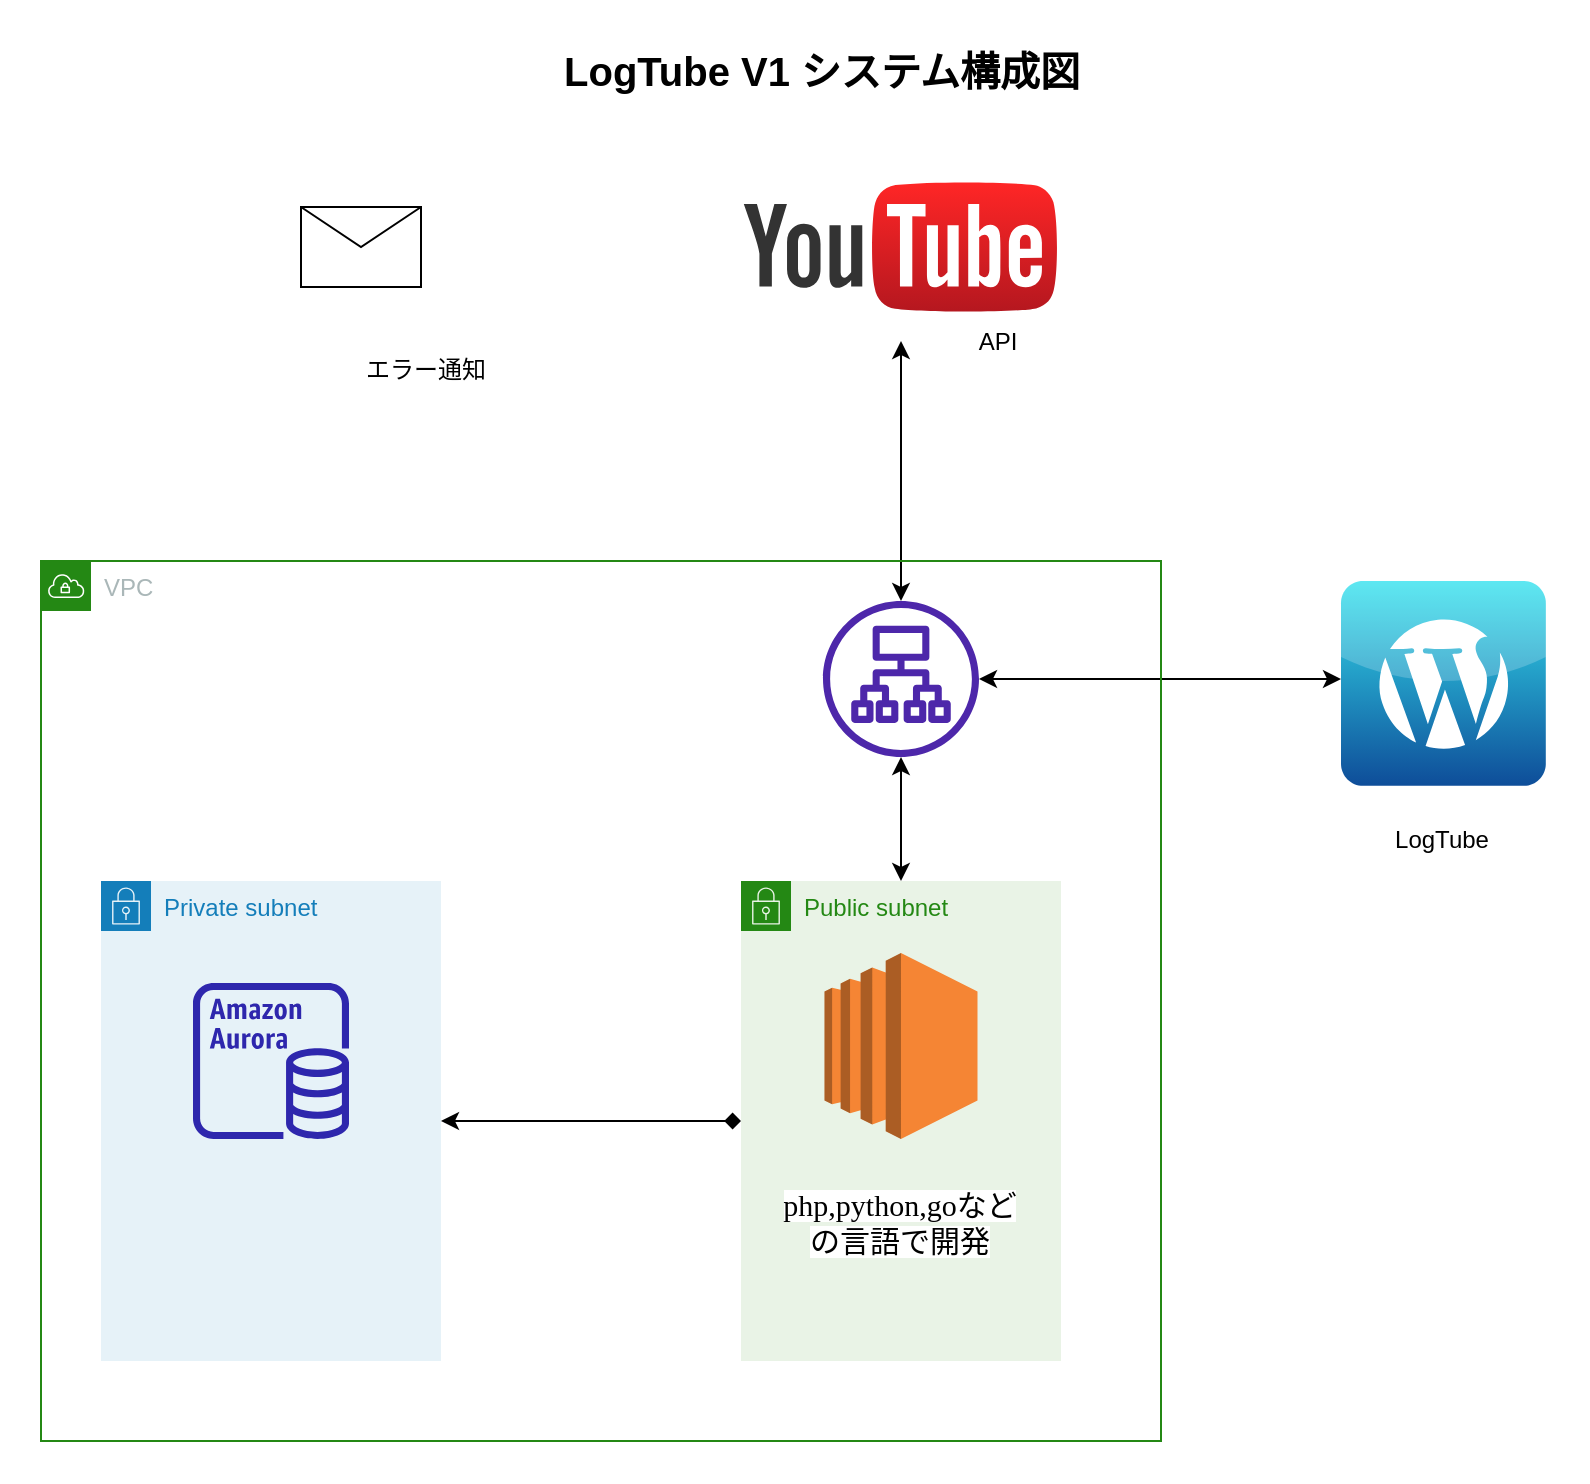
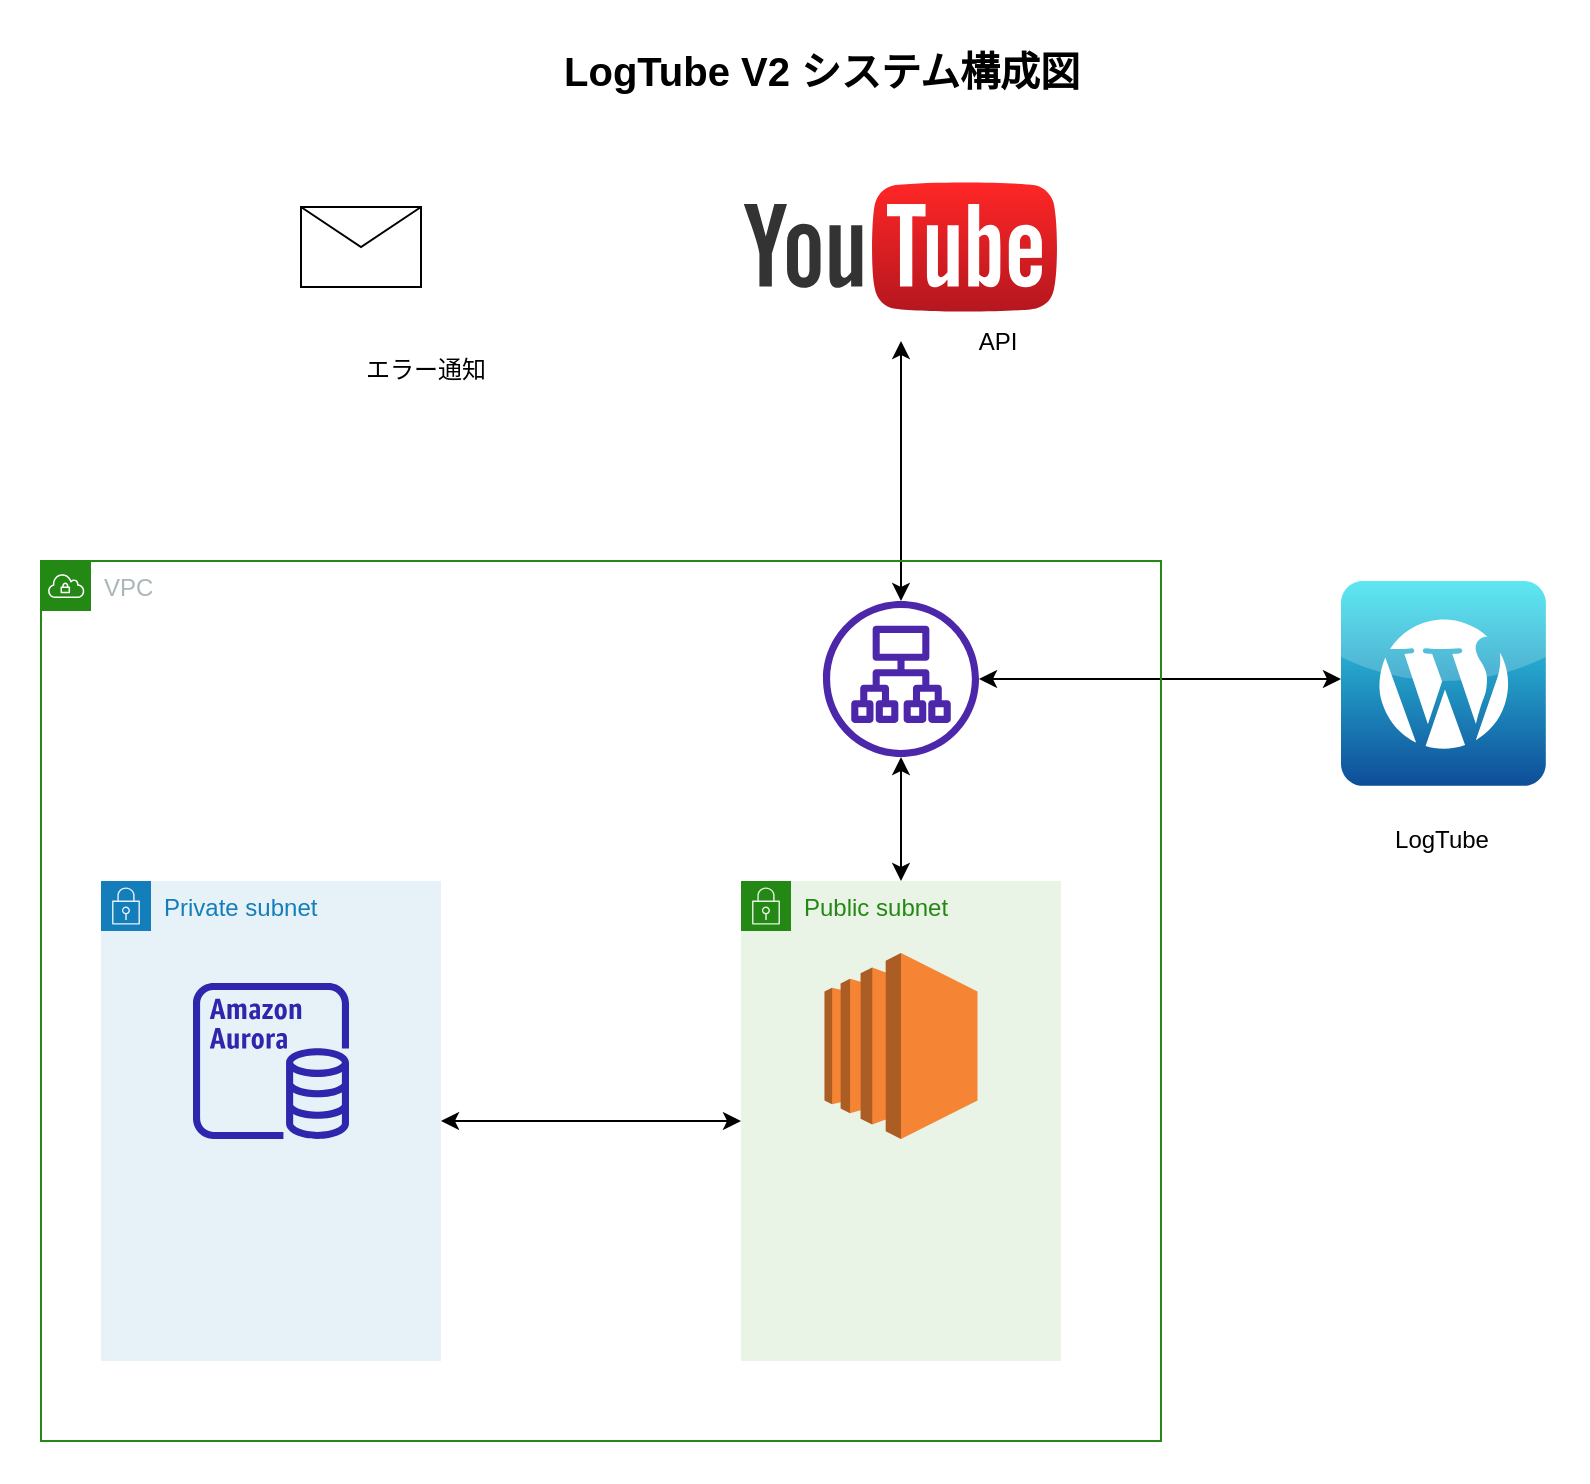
- <mxCell id="20" value="LogTube V1 システム構成図" style="text;html=1;strokeColor=none;fillColor=none;align=center;verticalAlign=middle;whiteSpace=wrap;rounded=0;fontSize=20;fontStyle=1" vertex="1" parent="1"><mxGeometry x="266" y="20" width="290" height="30" as="geometry" /></mxCell>
+ <mxCell id="20" value="LogTube V2 システム構成図" style="text;html=1;strokeColor=none;fillColor=none;align=center;verticalAlign=middle;whiteSpace=wrap;rounded=0;fontSize=20;fontStyle=1" vertex="1" parent="1"><mxGeometry x="266" y="20" width="290" height="30" as="geometry" /></mxCell>
- <mxCell id="10" value="" style="endArrow=diamond;startArrow=classic;html=1;rounded=0;exitX=1;exitY=0.5;exitDx=0;exitDy=0;entryX=0;entryY=0.5;entryDx=0;entryDy=0;" edge="1" parent="1" source="8" target="2"><mxGeometry width="50" height="50" relative="1" as="geometry"><mxPoint x="460" y="800" as="sourcePoint" /><mxPoint x="510" y="750" as="targetPoint" /></mxGeometry></mxCell>
+ <mxCell id="10" value="" style="endArrow=classic;startArrow=classic;html=1;rounded=0;exitX=1;exitY=0.5;exitDx=0;exitDy=0;entryX=0;entryY=0.5;entryDx=0;entryDy=0;" edge="1" parent="1" source="8" target="2"><mxGeometry width="50" height="50" relative="1" as="geometry"><mxPoint x="460" y="800" as="sourcePoint" /><mxPoint x="510" y="750" as="targetPoint" /></mxGeometry></mxCell>
- <mxCell id="4" value="&lt;span style=&quot;font-family: docs-Calibri; font-size: 15px; text-align: left; background-color: rgb(255, 255, 255);&quot;&gt;php,python,goなど&lt;br&gt;の言語で開発&lt;br&gt;&lt;/span&gt;" style="text;html=1;strokeColor=none;fillColor=none;align=center;verticalAlign=middle;whiteSpace=wrap;rounded=0;" vertex="1" parent="2"><mxGeometry x="20" y="156" width="120" height="30" as="geometry" /></mxCell>
